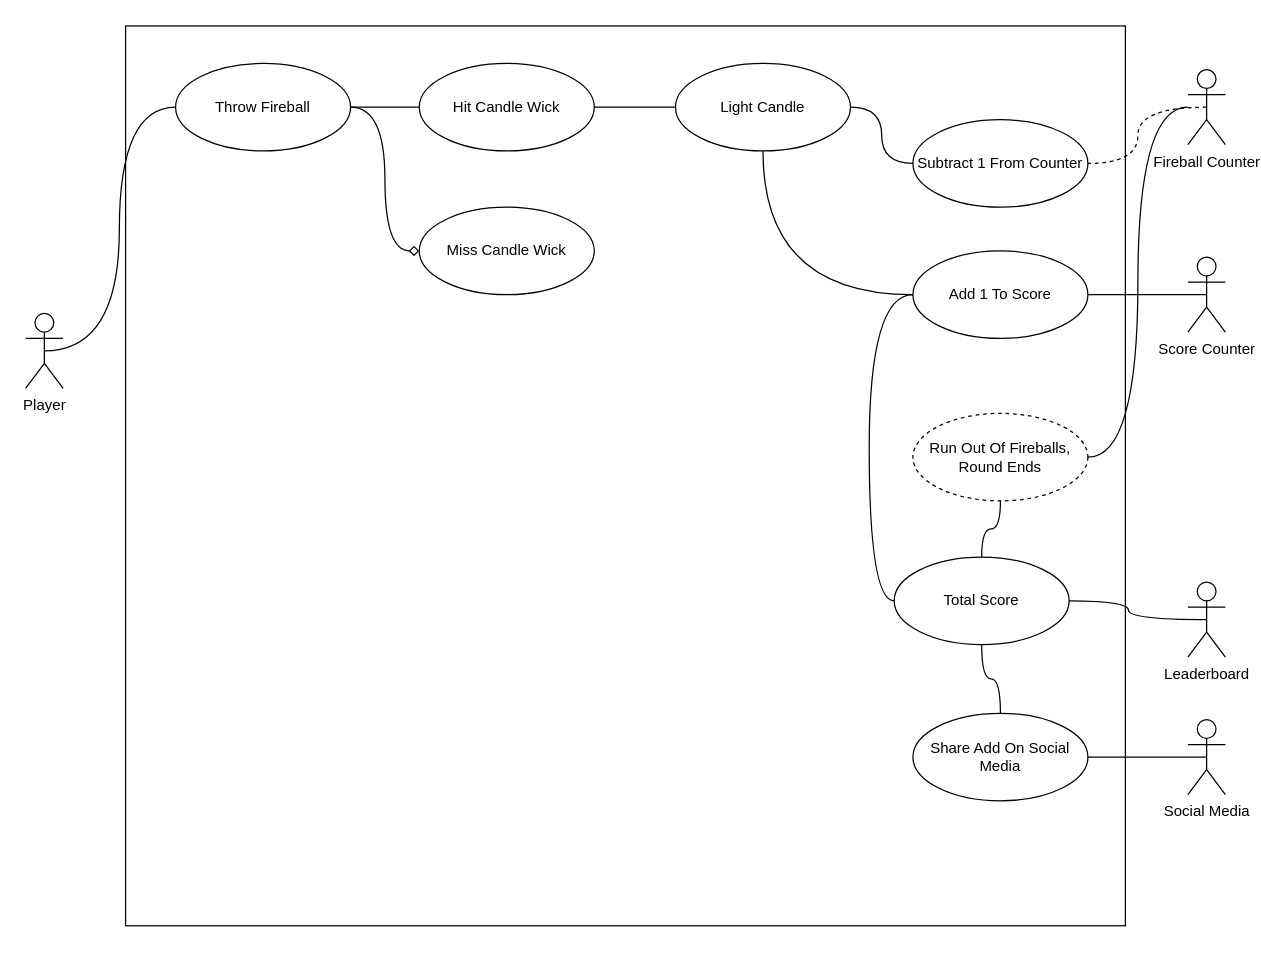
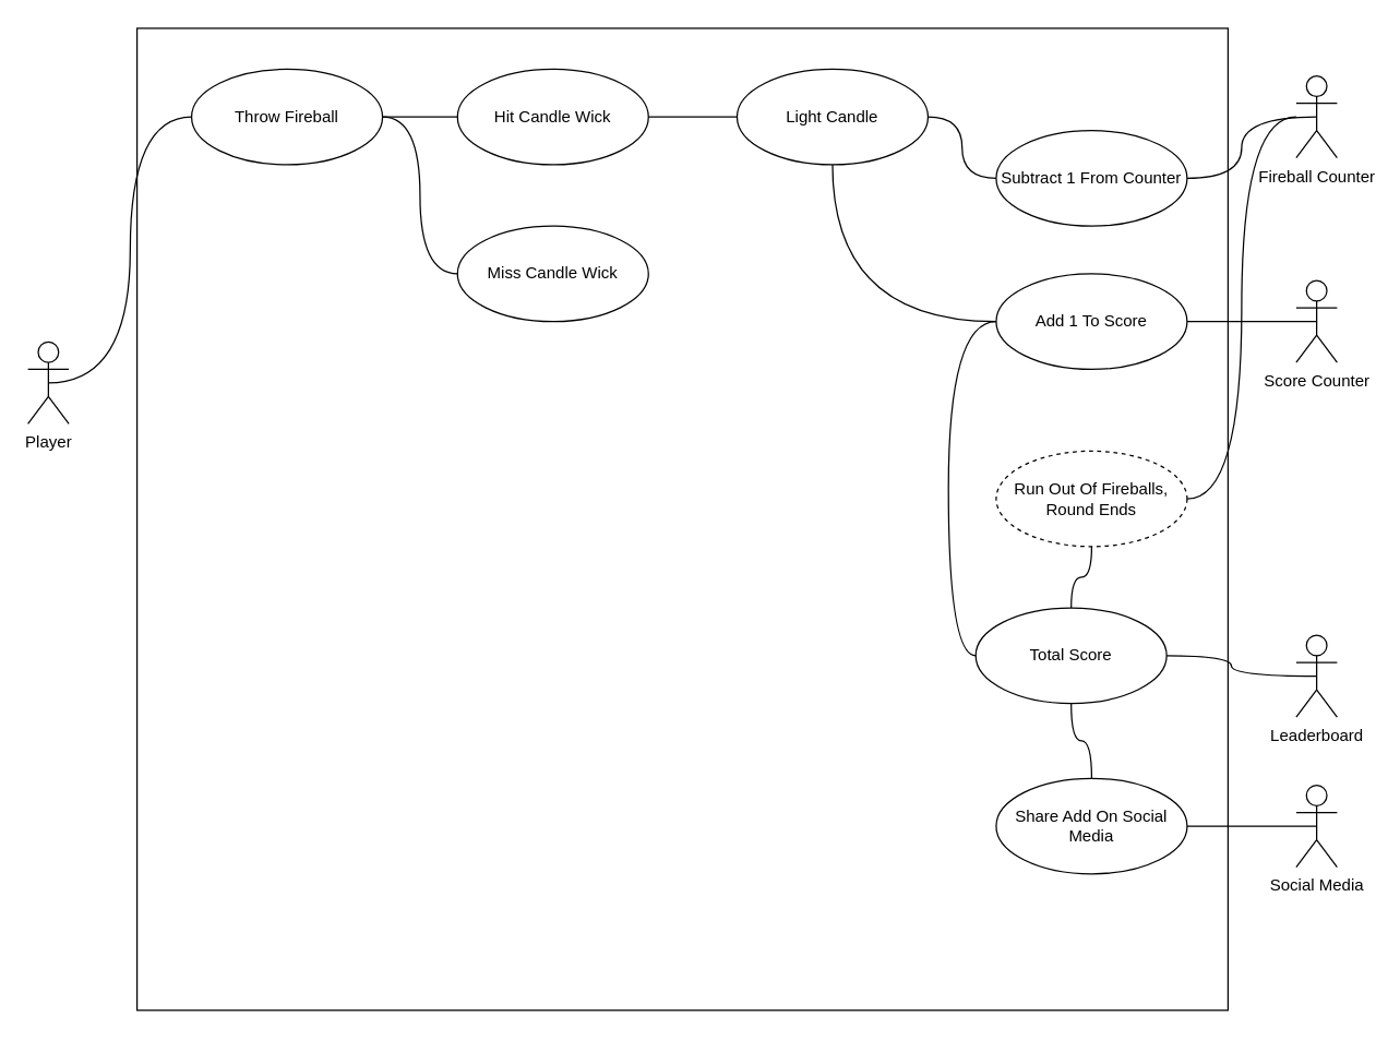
- <mxCell id="15" style="edgeStyle=orthogonalEdgeStyle;curved=1;orthogonalLoop=1;jettySize=auto;html=1;exitX=0.5;exitY=0.5;exitDx=0;exitDy=0;exitPerimeter=0;entryX=1;entryY=0.5;entryDx=0;entryDy=0;endArrow=none;endFill=0;dashed=1;" edge="1" parent="1" source="17" target="14"><mxGeometry relative="1" as="geometry" /></mxCell>
+ <mxCell id="15" style="edgeStyle=orthogonalEdgeStyle;curved=1;orthogonalLoop=1;jettySize=auto;html=1;exitX=0.5;exitY=0.5;exitDx=0;exitDy=0;exitPerimeter=0;entryX=1;entryY=0.5;entryDx=0;entryDy=0;endArrow=none;endFill=0;" edge="1" parent="1" source="17" target="14"><mxGeometry relative="1" as="geometry" /></mxCell>
- <mxCell id="6" style="edgeStyle=orthogonalEdgeStyle;curved=1;orthogonalLoop=1;jettySize=auto;html=1;exitX=1;exitY=0.5;exitDx=0;exitDy=0;entryX=0;entryY=0.5;entryDx=0;entryDy=0;endArrow=diamond;endFill=0;" edge="1" parent="1" source="7" target="13"><mxGeometry relative="1" as="geometry" /></mxCell>
+ <mxCell id="6" style="edgeStyle=orthogonalEdgeStyle;curved=1;orthogonalLoop=1;jettySize=auto;html=1;exitX=1;exitY=0.5;exitDx=0;exitDy=0;entryX=0;entryY=0.5;entryDx=0;entryDy=0;endArrow=none;endFill=0;" edge="1" parent="1" source="7" target="13"><mxGeometry relative="1" as="geometry" /></mxCell>
